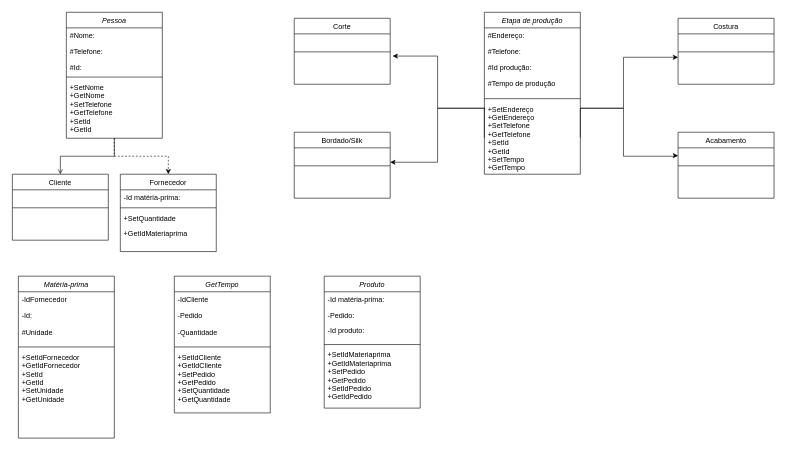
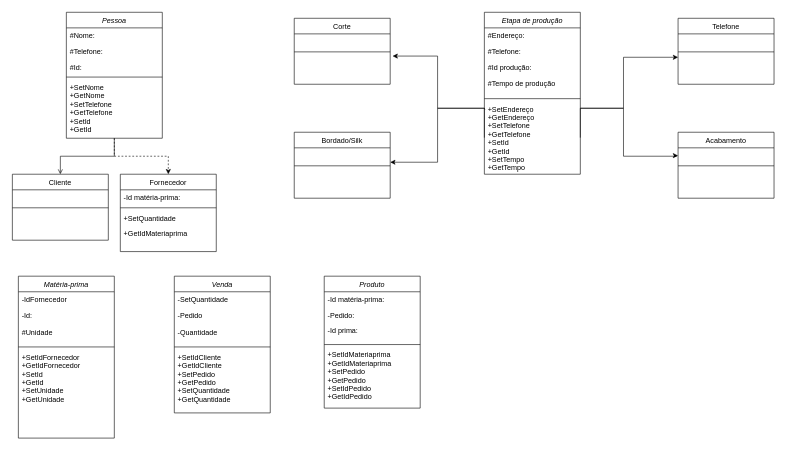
- <mxCell id="36" value="Costura" style="swimlane;fontStyle=0;align=center;verticalAlign=top;childLayout=stackLayout;horizontal=1;startSize=26;horizontalStack=0;resizeParent=1;resizeLast=0;collapsible=1;marginBottom=0;rounded=0;shadow=0;strokeWidth=1;" vertex="1" parent="1"><mxGeometry x="1130" y="30" width="160" height="110" as="geometry"><mxRectangle x="550" y="140" width="160" height="26" as="alternateBounds" /></mxGeometry></mxCell>
+ <mxCell id="36" value="Telefone" style="swimlane;fontStyle=0;align=center;verticalAlign=top;childLayout=stackLayout;horizontal=1;startSize=26;horizontalStack=0;resizeParent=1;resizeLast=0;collapsible=1;marginBottom=0;rounded=0;shadow=0;strokeWidth=1;" vertex="1" parent="1"><mxGeometry x="1130" y="30" width="160" height="110" as="geometry"><mxRectangle x="550" y="140" width="160" height="26" as="alternateBounds" /></mxGeometry></mxCell>
- <mxCell id="45" value="GetTempo" style="swimlane;fontStyle=2;align=center;verticalAlign=top;childLayout=stackLayout;horizontal=1;startSize=26;horizontalStack=0;resizeParent=1;resizeLast=0;collapsible=1;marginBottom=0;rounded=0;shadow=0;strokeWidth=1;" vertex="1" parent="1"><mxGeometry x="290" y="460" width="160" height="228" as="geometry"><mxRectangle x="230" y="140" width="160" height="26" as="alternateBounds" /></mxGeometry></mxCell>
+ <mxCell id="45" value="Venda" style="swimlane;fontStyle=2;align=center;verticalAlign=top;childLayout=stackLayout;horizontal=1;startSize=26;horizontalStack=0;resizeParent=1;resizeLast=0;collapsible=1;marginBottom=0;rounded=0;shadow=0;strokeWidth=1;" vertex="1" parent="1"><mxGeometry x="290" y="460" width="160" height="228" as="geometry"><mxRectangle x="230" y="140" width="160" height="26" as="alternateBounds" /></mxGeometry></mxCell>
- <mxCell id="46" value="-IdCliente" style="text;align=left;verticalAlign=top;spacingLeft=4;spacingRight=4;overflow=hidden;rotatable=0;points=[[0,0.5],[1,0.5]];portConstraint=eastwest;rounded=0;shadow=0;html=0;" vertex="1" parent="45"><mxGeometry y="26" width="160" height="26" as="geometry" /></mxCell>
+ <mxCell id="46" value="-SetQuantidade" style="text;align=left;verticalAlign=top;spacingLeft=4;spacingRight=4;overflow=hidden;rotatable=0;points=[[0,0.5],[1,0.5]];portConstraint=eastwest;rounded=0;shadow=0;html=0;" vertex="1" parent="45"><mxGeometry y="26" width="160" height="26" as="geometry" /></mxCell>
- <mxCell id="58" value="-Id produto:" style="text;align=left;verticalAlign=top;spacingLeft=4;spacingRight=4;overflow=hidden;rotatable=0;points=[[0,0.5],[1,0.5]];portConstraint=eastwest;" vertex="1" parent="55"><mxGeometry y="78" width="160" height="32" as="geometry" /></mxCell>
+ <mxCell id="58" value="-Id prima:" style="text;align=left;verticalAlign=top;spacingLeft=4;spacingRight=4;overflow=hidden;rotatable=0;points=[[0,0.5],[1,0.5]];portConstraint=eastwest;" vertex="1" parent="55"><mxGeometry y="78" width="160" height="32" as="geometry" /></mxCell>
